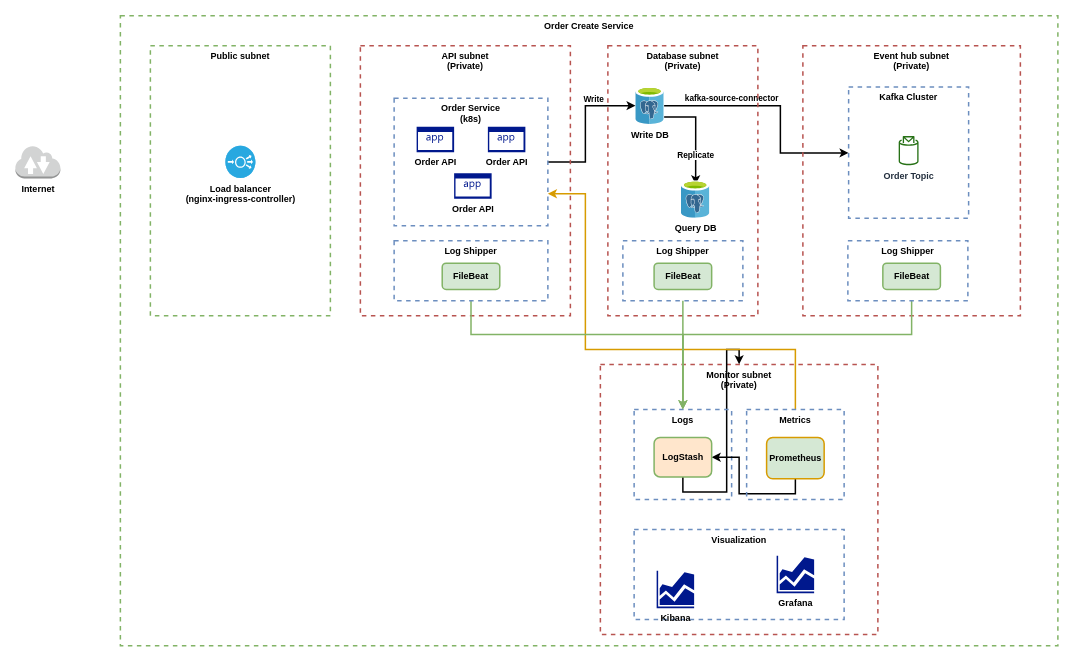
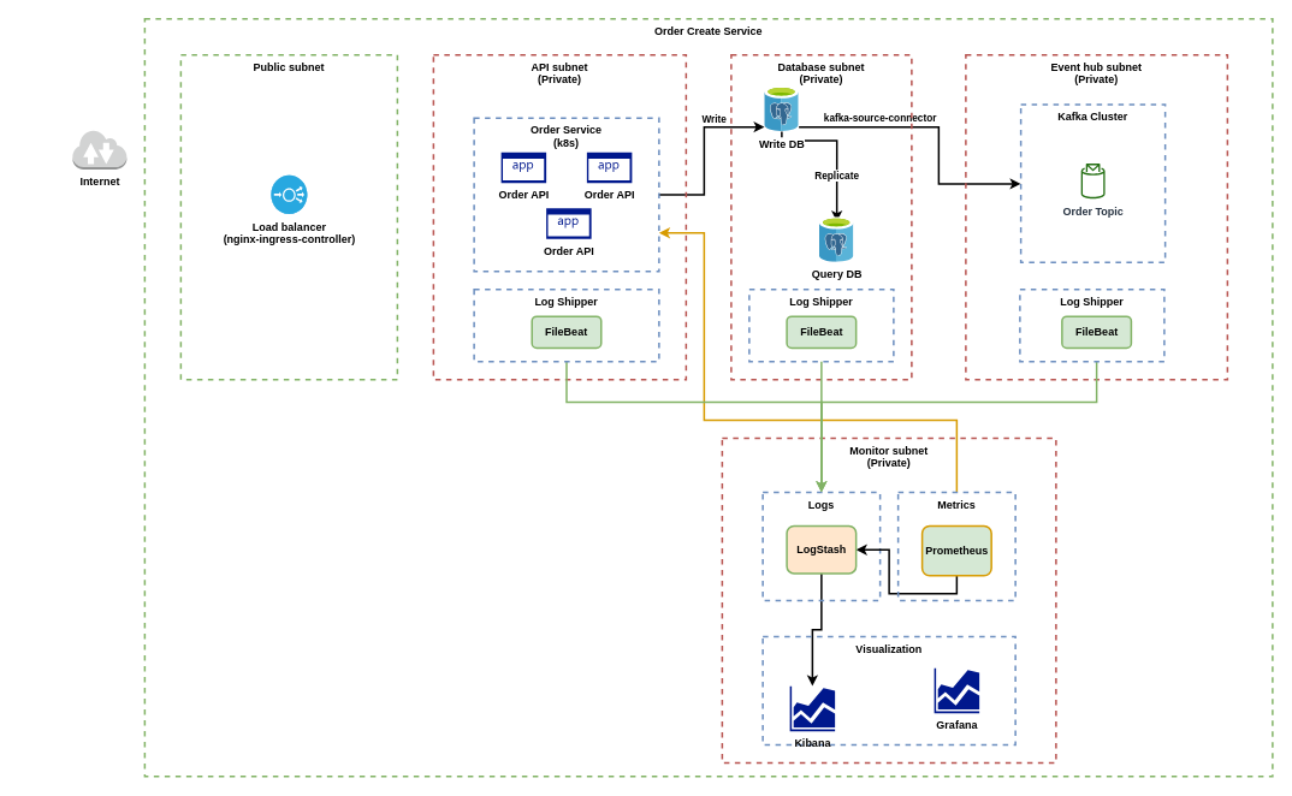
- <mxCell id="41" value="&lt;b&gt;Write DB&lt;/b&gt;" style="aspect=fixed;html=1;points=[];align=center;image;fontSize=12;image=img/lib/mscae/Azure_Database_for_PostgreSQL_servers.svg;labelBackgroundColor=#ffffff;strokeColor=#000000;strokeWidth=2;fillColor=none;" parent="1" vertex="1"><mxGeometry x="847.01" y="115" width="38" height="50" as="geometry" /></mxCell>
+ <mxCell id="41" value="&lt;b&gt;Write DB&lt;/b&gt;" style="aspect=fixed;html=1;points=[];align=center;image;fontSize=12;image=img/lib/mscae/Azure_Database_for_PostgreSQL_servers.svg;labelBackgroundColor=#ffffff;strokeColor=#000000;strokeWidth=2;fillColor=none;" parent="1" vertex="1"><mxGeometry x="847.01" y="95" width="38" height="50" as="geometry" /></mxCell>
- <mxCell id="12" value="&lt;b&gt;Internet&lt;/b&gt;" style="outlineConnect=0;dashed=0;verticalLabelPosition=bottom;verticalAlign=top;align=center;html=1;shape=mxgraph.aws3.internet_2;fillColor=#D2D3D3;gradientColor=none;strokeWidth=2;" parent="1" vertex="1"><mxGeometry x="20" y="193" width="60" height="44" as="geometry" /></mxCell>
+ <mxCell id="12" value="&lt;b&gt;Internet&lt;/b&gt;" style="outlineConnect=0;dashed=0;verticalLabelPosition=bottom;verticalAlign=top;align=center;html=1;shape=mxgraph.aws3.internet_2;fillColor=#D2D3D3;gradientColor=none;strokeWidth=2;" parent="1" vertex="1"><mxGeometry x="80" y="143" width="60" height="44" as="geometry" /></mxCell>
- <mxCell id="18" value="" style="edgeStyle=orthogonalEdgeStyle;rounded=0;orthogonalLoop=1;jettySize=auto;html=1;strokeWidth=2;exitX=0.5;exitY=1;exitDx=0;exitDy=0;" parent="1" source="27" target="17" edge="1"><mxGeometry relative="1" as="geometry" /></mxCell>
+ <mxCell id="18" value="" style="edgeStyle=orthogonalEdgeStyle;rounded=0;orthogonalLoop=1;jettySize=auto;html=1;strokeWidth=2;exitX=0.5;exitY=1;exitDx=0;exitDy=0;" parent="1" source="27" target="24" edge="1"><mxGeometry relative="1" as="geometry" /></mxCell>
